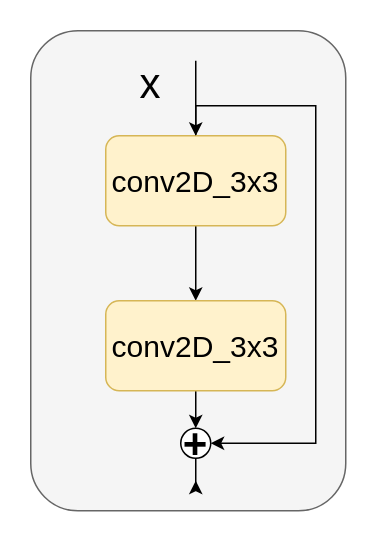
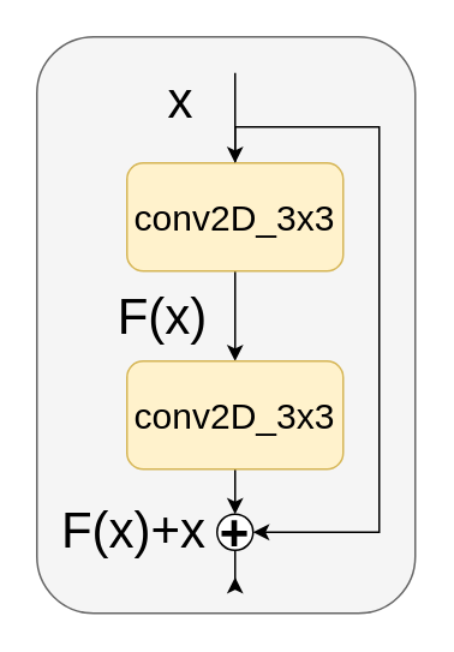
+ <mxCell id="10" value="F(x)" style="text;html=1;strokeColor=none;fillColor=none;align=center;verticalAlign=middle;whiteSpace=wrap;rounded=0;fontSize=28;" vertex="1" parent="1"><mxGeometry x="60" y="160" width="60" height="30" as="geometry" /></mxCell>
+ <mxCell id="11" value="F(x)+x" style="text;html=1;strokeColor=none;fillColor=none;align=center;verticalAlign=middle;whiteSpace=wrap;rounded=0;fontSize=28;" vertex="1" parent="1"><mxGeometry x="44" y="279" width="60" height="30" as="geometry" /></mxCell>
